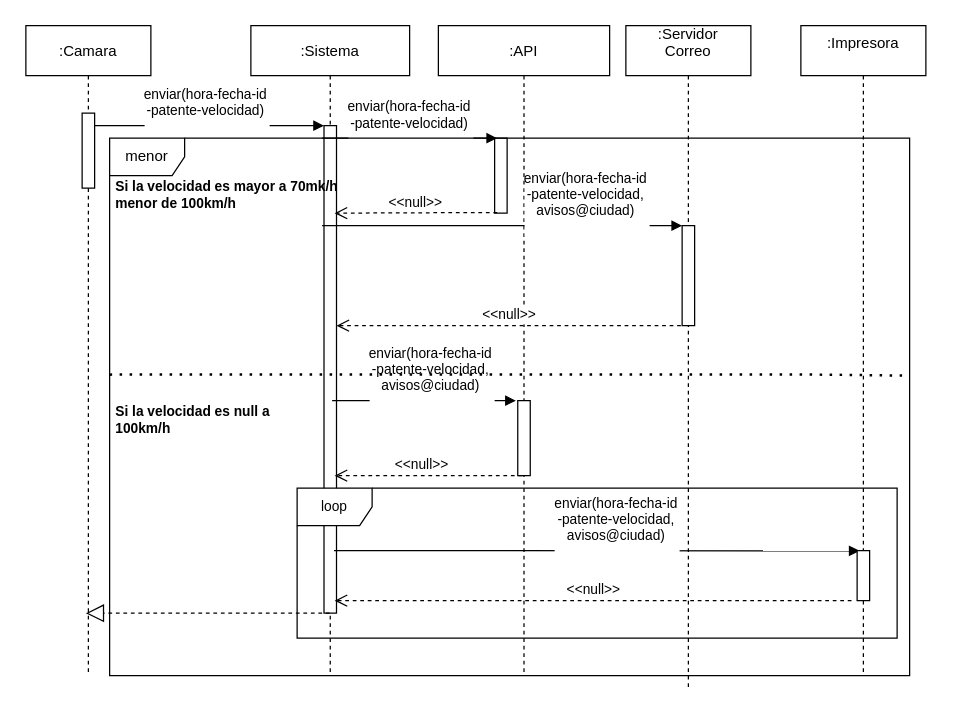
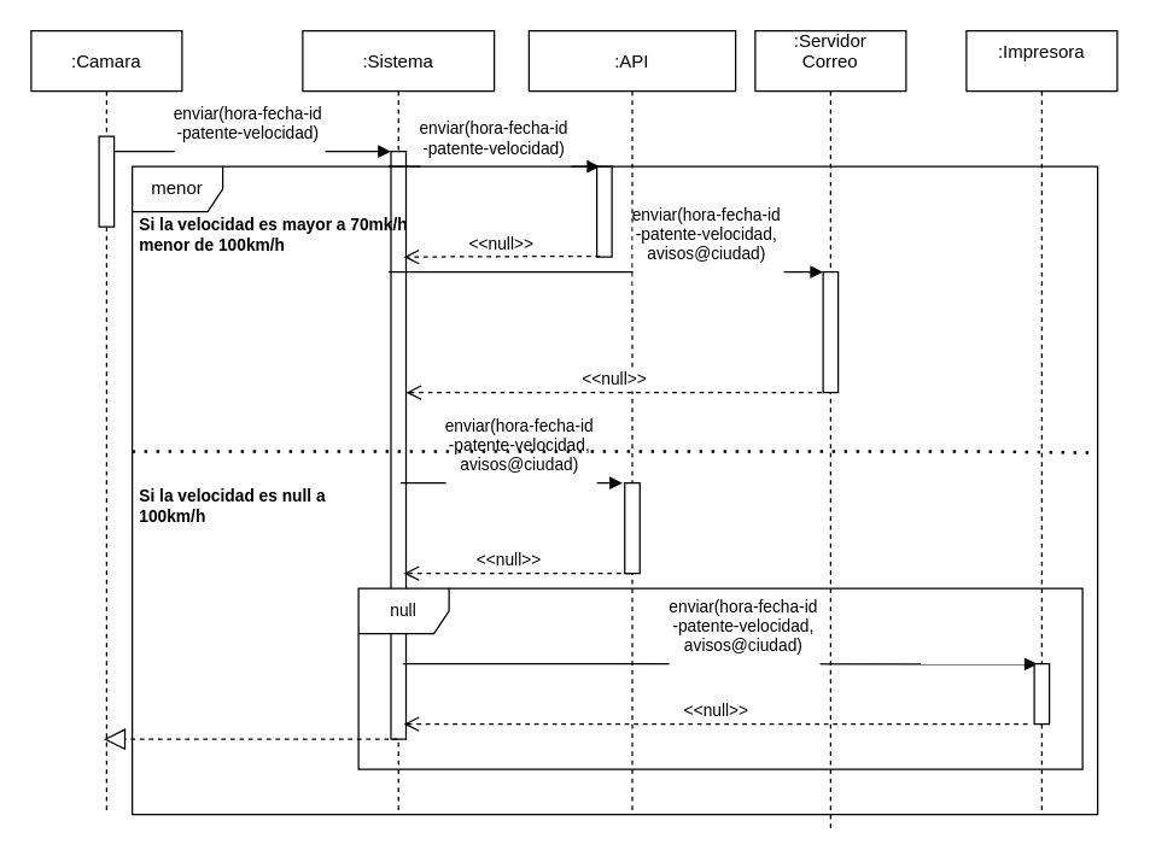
- <mxCell id="26" value="loop" style="shape=umlFrame;whiteSpace=wrap;html=1;strokeColor=default;fontSize=11;" parent="1" vertex="1"><mxGeometry x="237" y="390" width="480" height="120" as="geometry" /></mxCell>
+ <mxCell id="26" value="null" style="shape=umlFrame;whiteSpace=wrap;html=1;strokeColor=default;fontSize=11;" parent="1" vertex="1"><mxGeometry x="237" y="390" width="480" height="120" as="geometry" /></mxCell>
